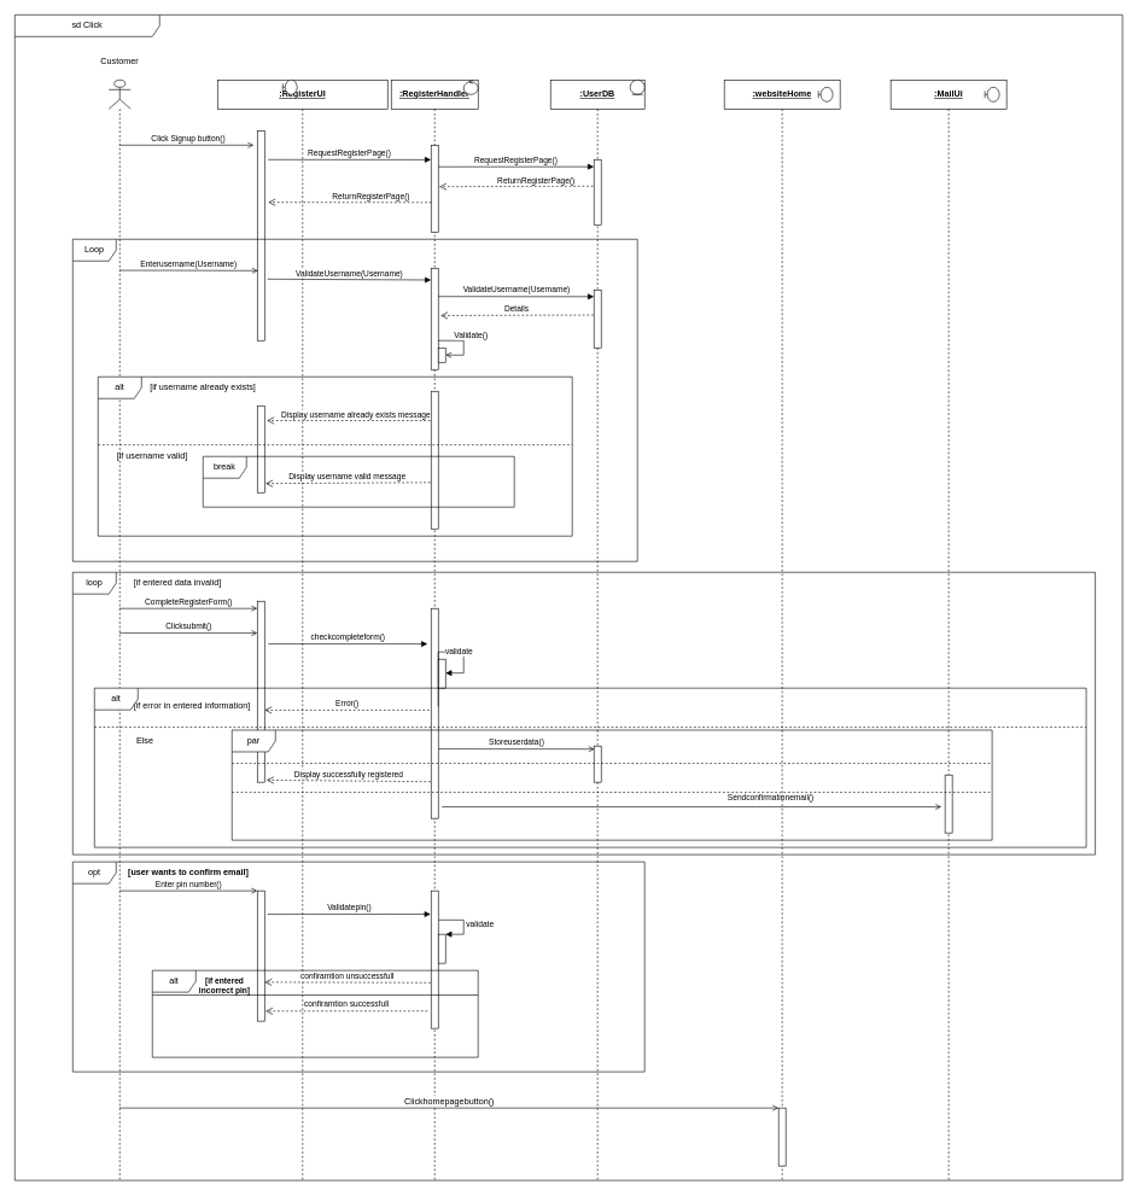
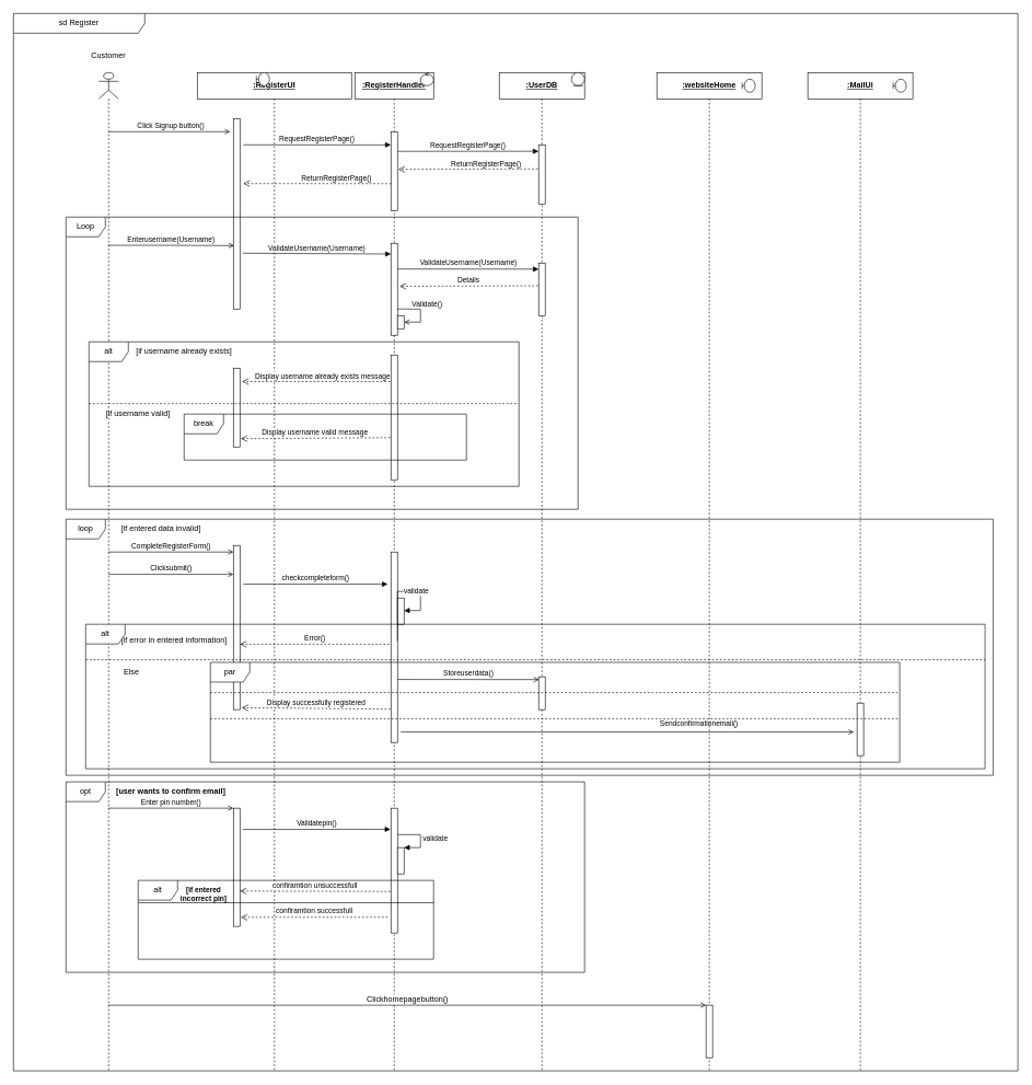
- <mxCell id="75" value="sd Click" style="shape=umlFrame;whiteSpace=wrap;html=1;width=200;height=30;" vertex="1" parent="1"><mxGeometry x="20" y="20" width="1530" height="1610" as="geometry" /></mxCell>
+ <mxCell id="75" value="sd Register" style="shape=umlFrame;whiteSpace=wrap;html=1;width=200;height=30;" vertex="1" parent="1"><mxGeometry x="20" y="20" width="1530" height="1610" as="geometry" /></mxCell>
